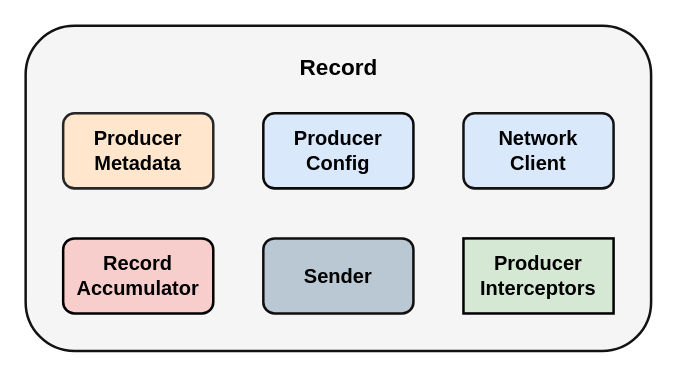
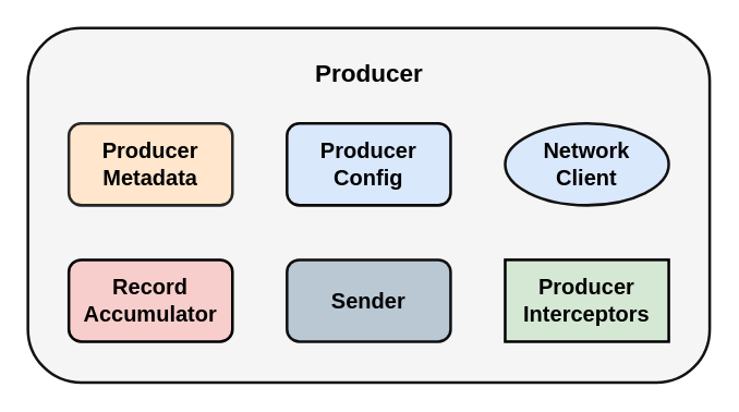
- <mxCell id="9" value="&lt;font size=&quot;1&quot; style=&quot;&quot;&gt;&lt;b style=&quot;font-size: 18px;&quot;&gt;Record&lt;/b&gt;&lt;/font&gt;" style="text;html=1;align=center;verticalAlign=middle;resizable=0;points=[];autosize=1;strokeColor=none;fillColor=none;" vertex="1" parent="1"><mxGeometry x="220" y="34" width="100" height="40" as="geometry" /></mxCell>
+ <mxCell id="9" value="&lt;font size=&quot;1&quot; style=&quot;&quot;&gt;&lt;b style=&quot;font-size: 18px;&quot;&gt;Producer&lt;/b&gt;&lt;/font&gt;" style="text;html=1;align=center;verticalAlign=middle;resizable=0;points=[];autosize=1;strokeColor=none;fillColor=none;" vertex="1" parent="1"><mxGeometry x="220" y="34" width="100" height="40" as="geometry" /></mxCell>
- <mxCell id="5" value="&lt;span style=&quot;font-size: 16px;&quot;&gt;&lt;b&gt;Network&lt;br&gt;Client&lt;br&gt;&lt;/b&gt;&lt;/span&gt;" style="rounded=1;whiteSpace=wrap;html=1;fillColor=#dae8fc;strokeColor=#121212;strokeWidth=2;" vertex="1" parent="1"><mxGeometry x="370" y="90" width="120" height="60" as="geometry" /></mxCell>
+ <mxCell id="5" value="&lt;span style=&quot;font-size: 16px;&quot;&gt;&lt;b&gt;Network&lt;br&gt;Client&lt;br&gt;&lt;/b&gt;&lt;/span&gt;" style="ellipse;whiteSpace=wrap;html=1;fillColor=#dae8fc;strokeColor=#121212;strokeWidth=2;" vertex="1" parent="1"><mxGeometry x="370" y="90" width="120" height="60" as="geometry" /></mxCell>
